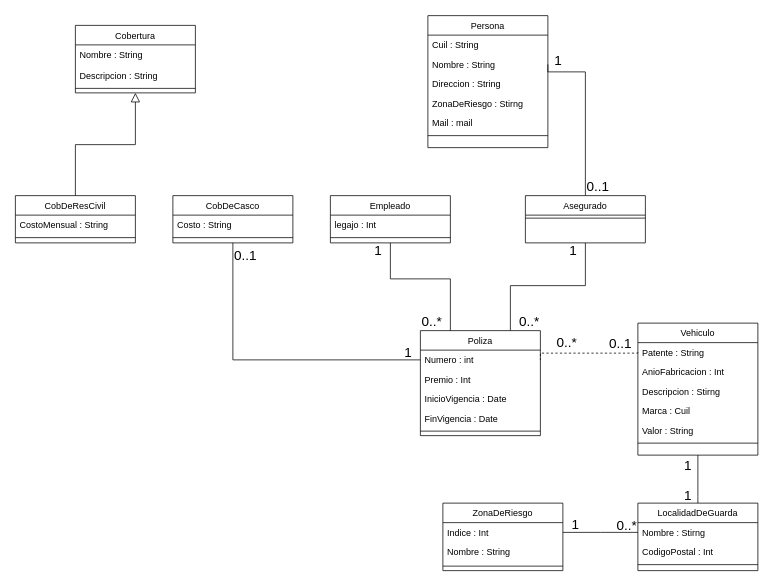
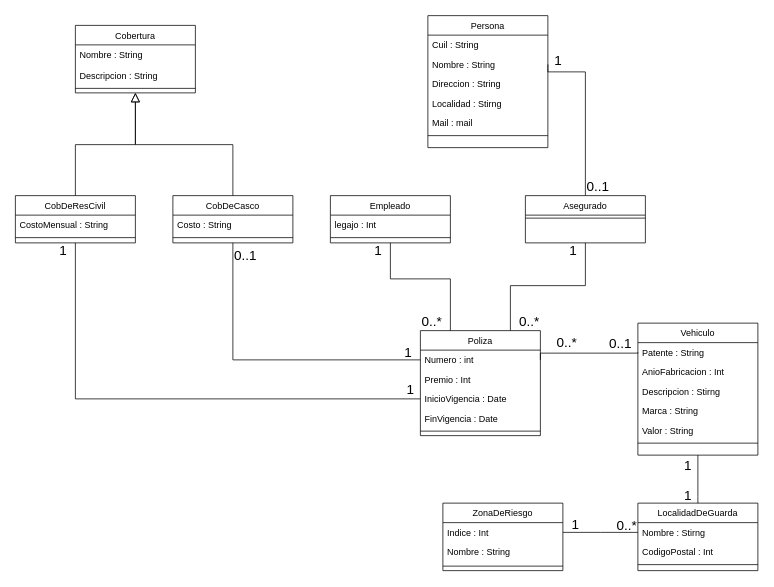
- <mxCell id="17" value="ZonaDeRiesgo : Stirng" style="text;align=left;verticalAlign=top;spacingLeft=4;spacingRight=4;overflow=hidden;rotatable=0;points=[[0,0.5],[1,0.5]];portConstraint=eastwest;rounded=0;shadow=0;html=0;" vertex="1" parent="13"><mxGeometry y="104" width="160" height="26" as="geometry" /></mxCell>
+ <mxCell id="17" value="Localidad : Stirng" style="text;align=left;verticalAlign=top;spacingLeft=4;spacingRight=4;overflow=hidden;rotatable=0;points=[[0,0.5],[1,0.5]];portConstraint=eastwest;rounded=0;shadow=0;html=0;" vertex="1" parent="13"><mxGeometry y="104" width="160" height="26" as="geometry" /></mxCell>
+ <mxCell id="9" value="" style="endArrow=block;endSize=10;endFill=0;shadow=0;strokeWidth=1;rounded=0;curved=0;edgeStyle=elbowEdgeStyle;elbow=vertical;entryX=0.5;entryY=1;entryDx=0;entryDy=0;" parent="1" source="6" target="42" edge="1"><mxGeometry width="160" relative="1" as="geometry"><mxPoint x="110" y="273" as="sourcePoint" /><mxPoint x="160" y="138" as="targetPoint" /></mxGeometry></mxCell>
- <mxCell id="51" value="" style="endArrow=none;shadow=0;strokeWidth=1;rounded=0;curved=0;endFill=0;edgeStyle=elbowEdgeStyle;elbow=vertical;exitX=0;exitY=0.5;exitDx=0;exitDy=0;entryX=1;entryY=0.5;entryDx=0;entryDy=0;dashed=1;" edge="1" parent="1" source="27" target="21"><mxGeometry x="0.5" y="41" relative="1" as="geometry"><mxPoint x="890" y="635" as="sourcePoint" /><mxPoint x="840" y="460" as="targetPoint" /><mxPoint x="-40" y="32" as="offset" /><Array as="points"><mxPoint x="870" y="470" /></Array></mxGeometry></mxCell>
+ <mxCell id="51" value="" style="endArrow=none;shadow=0;strokeWidth=1;rounded=0;curved=0;endFill=0;edgeStyle=elbowEdgeStyle;elbow=vertical;exitX=0;exitY=0.5;exitDx=0;exitDy=0;entryX=1;entryY=0.5;entryDx=0;entryDy=0;" edge="1" parent="1" source="27" target="21"><mxGeometry x="0.5" y="41" relative="1" as="geometry"><mxPoint x="890" y="635" as="sourcePoint" /><mxPoint x="840" y="460" as="targetPoint" /><mxPoint x="-40" y="32" as="offset" /><Array as="points"><mxPoint x="870" y="470" /></Array></mxGeometry></mxCell>
+ <mxCell id="66" value="" style="endArrow=none;shadow=0;strokeWidth=1;rounded=0;curved=0;endFill=0;edgeStyle=elbowEdgeStyle;elbow=vertical;exitX=0;exitY=0.5;exitDx=0;exitDy=0;entryX=0.5;entryY=1;entryDx=0;entryDy=0;" edge="1" parent="1" source="23" target="2"><mxGeometry x="0.5" y="41" relative="1" as="geometry"><mxPoint x="180" y="447" as="sourcePoint" /><mxPoint x="100" y="360" as="targetPoint" /><mxPoint x="-40" y="32" as="offset" /><Array as="points"><mxPoint x="340" y="531" /></Array></mxGeometry></mxCell>
+ <mxCell id="67" value="1" style="resizable=0;align=left;verticalAlign=bottom;labelBackgroundColor=none;fontSize=18;" connectable="0" vertex="1" parent="66"><mxGeometry x="-1" relative="1" as="geometry"><mxPoint x="-20" y="-2" as="offset" /></mxGeometry></mxCell>
+ <mxCell id="68" value="1" style="resizable=0;align=right;verticalAlign=bottom;labelBackgroundColor=none;fontSize=18;" connectable="0" vertex="1" parent="66"><mxGeometry x="1" relative="1" as="geometry"><mxPoint x="-10" y="21" as="offset" /></mxGeometry></mxCell>
- <mxCell id="30" value="Marca : Cuil" style="text;align=left;verticalAlign=top;spacingLeft=4;spacingRight=4;overflow=hidden;rotatable=0;points=[[0,0.5],[1,0.5]];portConstraint=eastwest;rounded=0;shadow=0;html=0;" vertex="1" parent="26"><mxGeometry y="104" width="160" height="26" as="geometry" /></mxCell>
+ <mxCell id="30" value="Marca : String" style="text;align=left;verticalAlign=top;spacingLeft=4;spacingRight=4;overflow=hidden;rotatable=0;points=[[0,0.5],[1,0.5]];portConstraint=eastwest;rounded=0;shadow=0;html=0;" vertex="1" parent="26"><mxGeometry y="104" width="160" height="26" as="geometry" /></mxCell>
